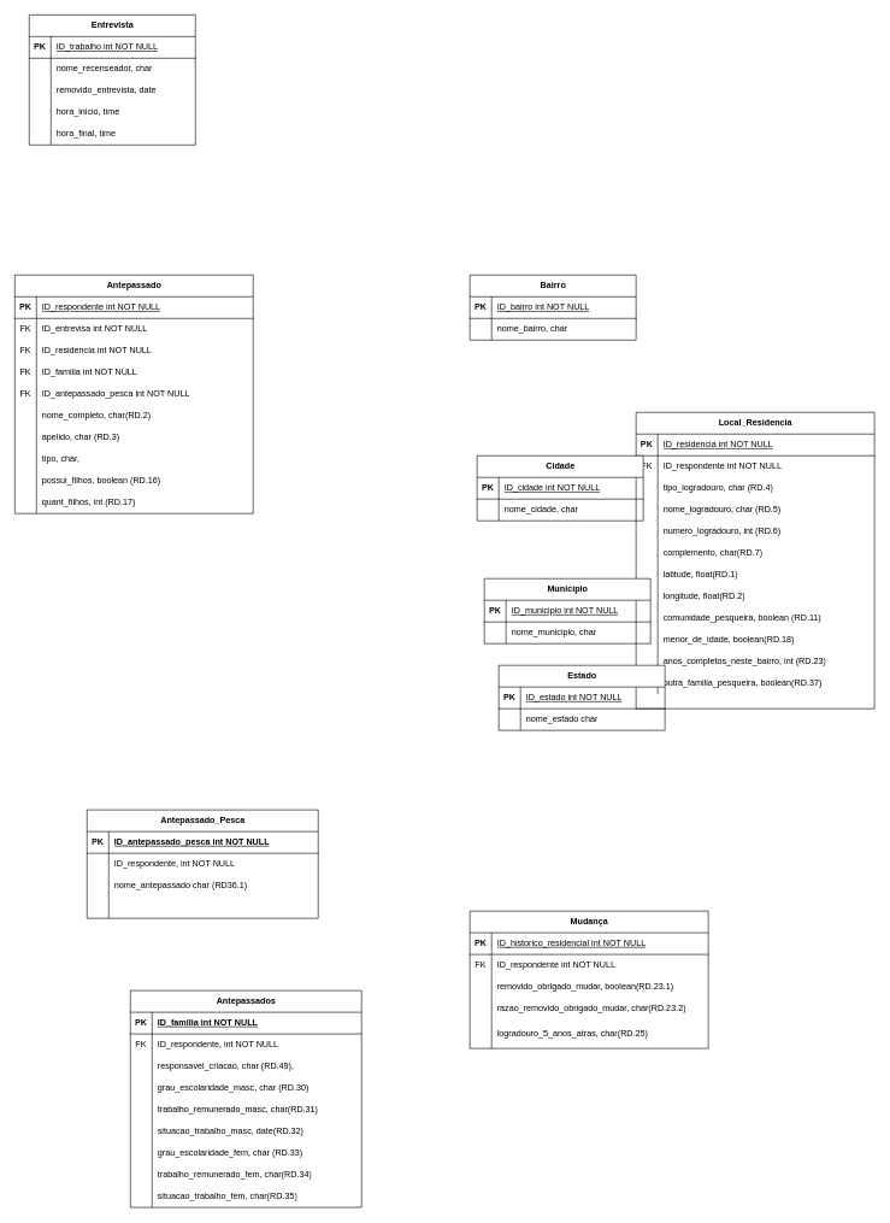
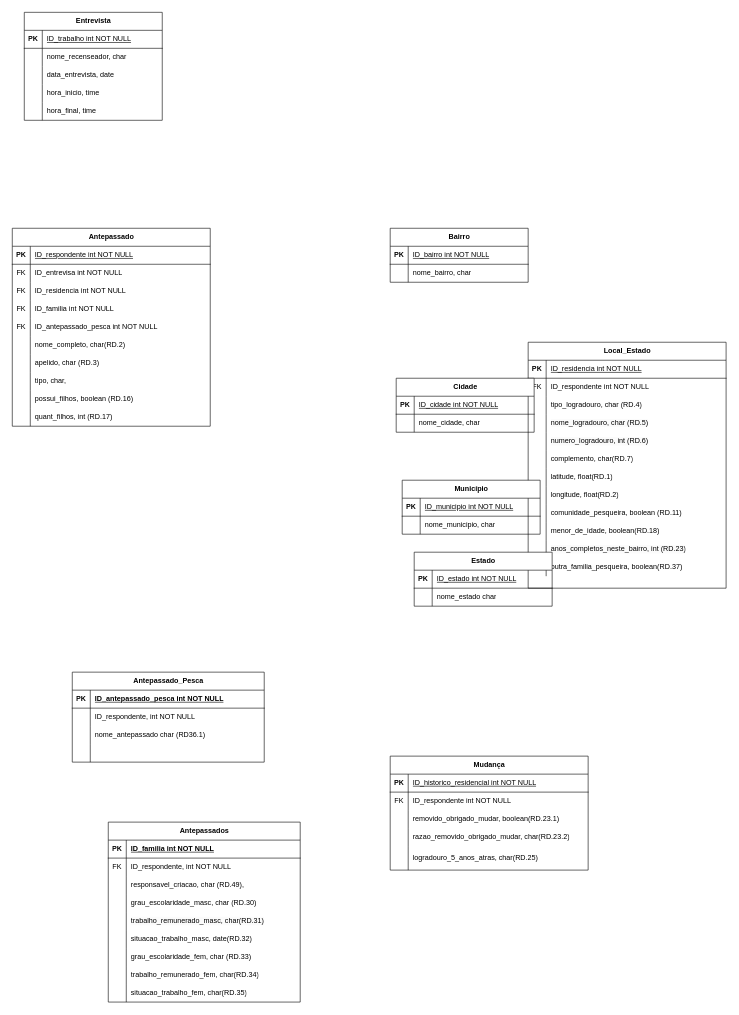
- <mxCell id="11" value="&lt;span style=&quot;text-wrap-mode: nowrap;&quot;&gt;removido_entrevista, date&lt;/span&gt;" style="shape=partialRectangle;connectable=0;fillColor=none;top=0;left=0;bottom=0;right=0;align=left;spacingLeft=6;overflow=hidden;whiteSpace=wrap;html=1;" parent="9" vertex="1"><mxGeometry x="30" width="200" height="30" as="geometry"><mxRectangle width="200" height="30" as="alternateBounds" /></mxGeometry></mxCell>
+ <mxCell id="11" value="&lt;span style=&quot;text-wrap-mode: nowrap;&quot;&gt;data_entrevista, date&lt;/span&gt;" style="shape=partialRectangle;connectable=0;fillColor=none;top=0;left=0;bottom=0;right=0;align=left;spacingLeft=6;overflow=hidden;whiteSpace=wrap;html=1;" parent="9" vertex="1"><mxGeometry x="30" width="200" height="30" as="geometry"><mxRectangle width="200" height="30" as="alternateBounds" /></mxGeometry></mxCell>
- <mxCell id="106" value="Local_Residencia" style="shape=table;startSize=30;container=1;collapsible=1;childLayout=tableLayout;fixedRows=1;rowLines=0;fontStyle=1;align=center;resizeLast=1;html=1;" parent="1" vertex="1"><mxGeometry x="880" y="570" width="330" height="410" as="geometry" /></mxCell>
+ <mxCell id="106" value="Local_Estado" style="shape=table;startSize=30;container=1;collapsible=1;childLayout=tableLayout;fixedRows=1;rowLines=0;fontStyle=1;align=center;resizeLast=1;html=1;" parent="1" vertex="1"><mxGeometry x="880" y="570" width="330" height="410" as="geometry" /></mxCell>
